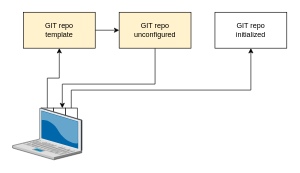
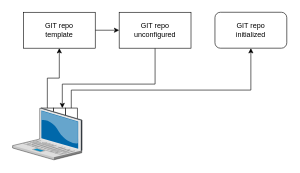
- <mxCell id="7" value="GIT repo&lt;br&gt;template" style="rounded=0;whiteSpace=wrap;html=1;fillColor=#fff2cc;" parent="1" vertex="1"><mxGeometry x="38" y="20" width="120" height="60" as="geometry" /></mxCell>
+ <mxCell id="7" value="GIT repo&lt;br&gt;template" style="rounded=0;whiteSpace=wrap;html=1;" parent="1" vertex="1"><mxGeometry x="38" y="20" width="120" height="60" as="geometry" /></mxCell>
- <mxCell id="11" value="GIT repo&lt;br&gt;unconfigured" style="rounded=0;whiteSpace=wrap;html=1;fillColor=#fff2cc;" parent="1" vertex="1"><mxGeometry x="198" y="20" width="120" height="60" as="geometry" /></mxCell>
+ <mxCell id="11" value="GIT repo&lt;br&gt;unconfigured" style="rounded=0;whiteSpace=wrap;html=1;" parent="1" vertex="1"><mxGeometry x="198" y="20" width="120" height="60" as="geometry" /></mxCell>
- <mxCell id="9" value="GIT repo&lt;br&gt;initialized" style="rounded=0;whiteSpace=wrap;html=1;" parent="1" vertex="1"><mxGeometry x="358" y="20" width="120" height="60" as="geometry" /></mxCell>
+ <mxCell id="9" value="GIT repo&lt;br&gt;initialized" style="whiteSpace=wrap;html=1;rounded=1;" parent="1" vertex="1"><mxGeometry x="358" y="20" width="120" height="60" as="geometry" /></mxCell>
